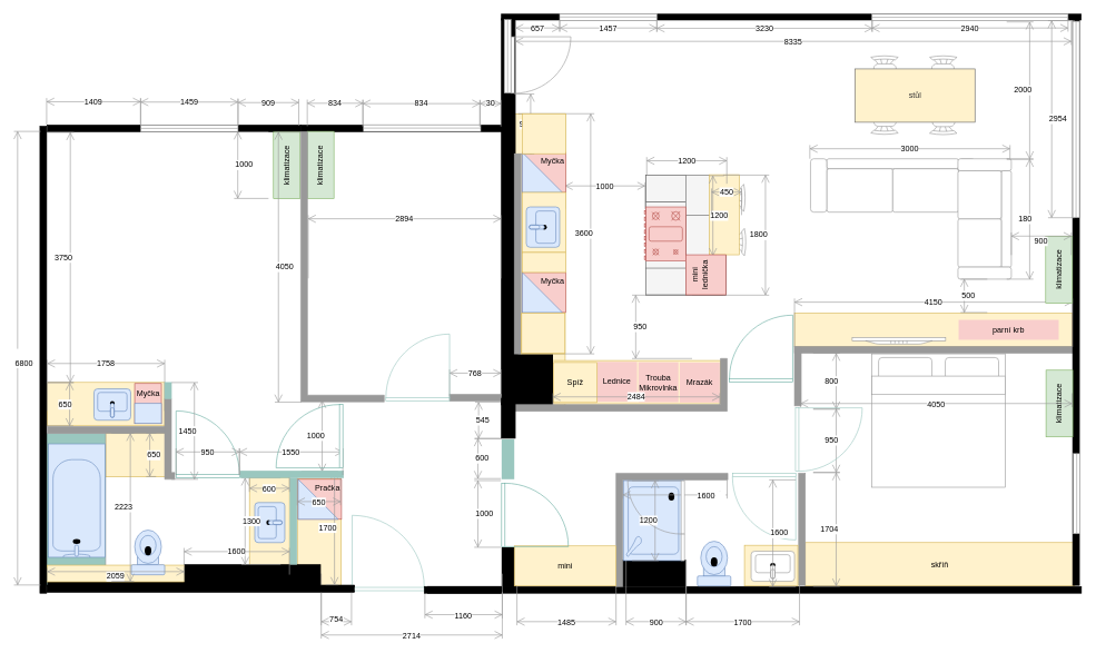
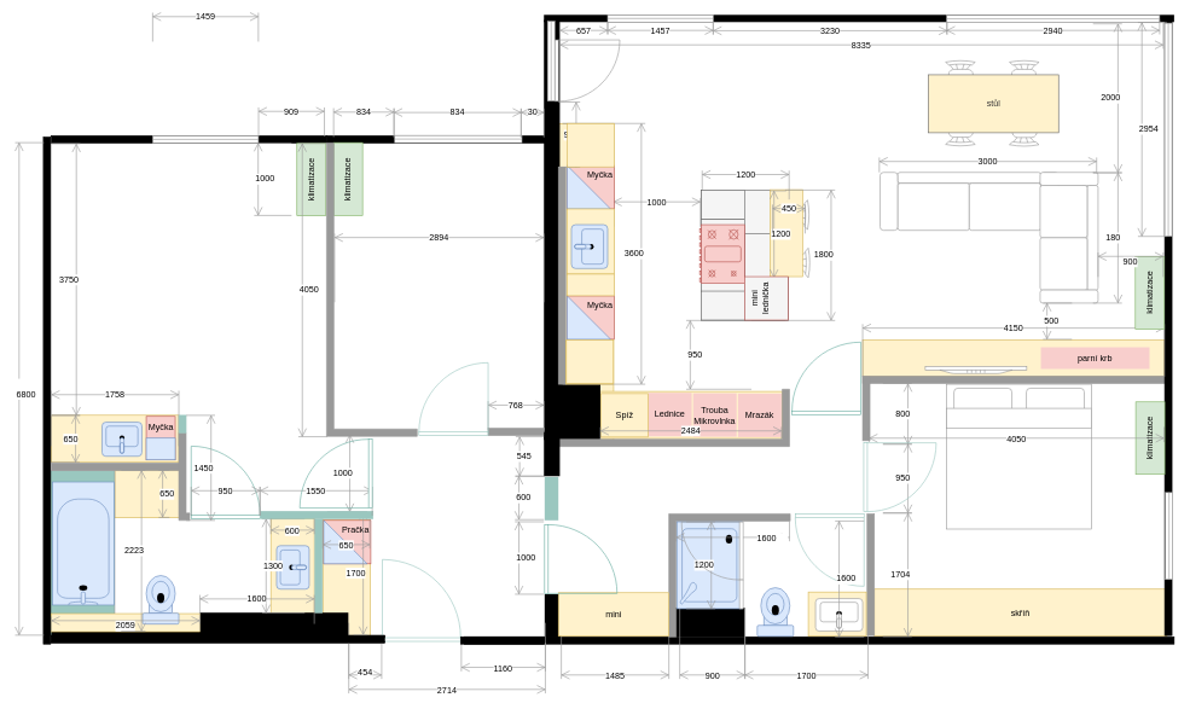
- <mxCell id="45" value="1409" style="shape=dimension;direction=west;whiteSpace=wrap;html=1;align=center;points=[];verticalAlign=top;spacingTop=-8;labelBackgroundColor=#ffffff;strokeColor=#999999;fillColor=#999999;" parent="1" vertex="1"><mxGeometry x="69" y="146.53" width="140.9" height="40" as="geometry" /></mxCell>
- <mxCell id="46" value="1459" style="shape=dimension;direction=west;whiteSpace=wrap;html=1;align=center;points=[];verticalAlign=top;spacingTop=-8;labelBackgroundColor=#ffffff;strokeColor=#999999;fillColor=#999999;" parent="1" vertex="1"><mxGeometry x="209.9" y="147" width="145.9" height="40" as="geometry" /></mxCell>
+ <mxCell id="46" value="1459" style="shape=dimension;direction=west;whiteSpace=wrap;html=1;align=center;points=[];verticalAlign=top;spacingTop=-8;labelBackgroundColor=#ffffff;strokeColor=#999999;fillColor=#999999;" parent="1" vertex="1"><mxGeometry x="209.9" y="17" width="145.9" height="40" as="geometry" /></mxCell>
- <mxCell id="119" value="mini&lt;br&gt;lednička" style="rounded=0;whiteSpace=wrap;html=1;strokeColor=#b85450;fillColor=#f8cecc;horizontal=0;verticalAlign=top;" parent="1" vertex="1"><mxGeometry x="1027" y="381.5" width="60" height="60" as="geometry" /></mxCell>
+ <mxCell id="119" value="mini&lt;br&gt;lednička" style="rounded=0;whiteSpace=wrap;html=1;strokeColor=#b85450;fillColor=#f5f5f5;horizontal=0;verticalAlign=top;" parent="1" vertex="1"><mxGeometry x="1027" y="381.5" width="60" height="60" as="geometry" /></mxCell>
- <mxCell id="42" value="754" style="shape=dimension;direction=west;whiteSpace=wrap;html=1;align=center;points=[];verticalAlign=bottom;spacingTop=-8;labelBackgroundColor=#ffffff;strokeColor=#999999;flipH=1;flipV=1;" parent="1" vertex="1"><mxGeometry x="480.6" y="876.01" width="45.4" height="60.99" as="geometry" /></mxCell>
+ <mxCell id="42" value="454" style="shape=dimension;direction=west;whiteSpace=wrap;html=1;align=center;points=[];verticalAlign=bottom;spacingTop=-8;labelBackgroundColor=#ffffff;strokeColor=#999999;flipH=1;flipV=1;" parent="1" vertex="1"><mxGeometry x="480.6" y="876.01" width="45.4" height="60.99" as="geometry" /></mxCell>
